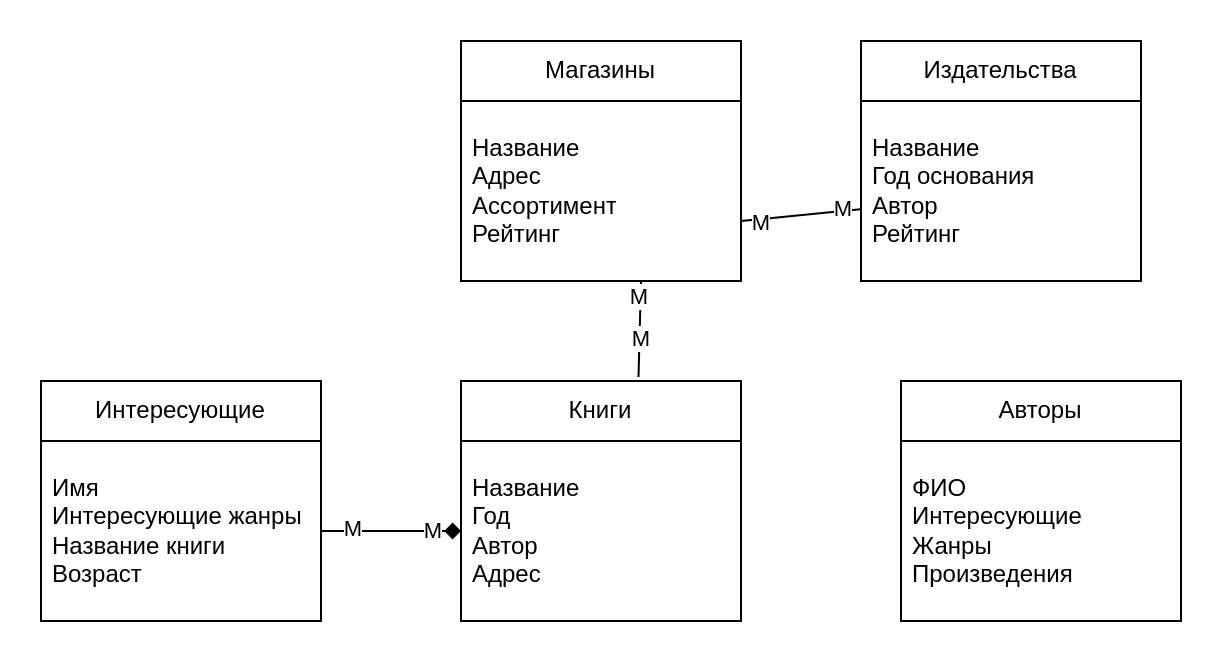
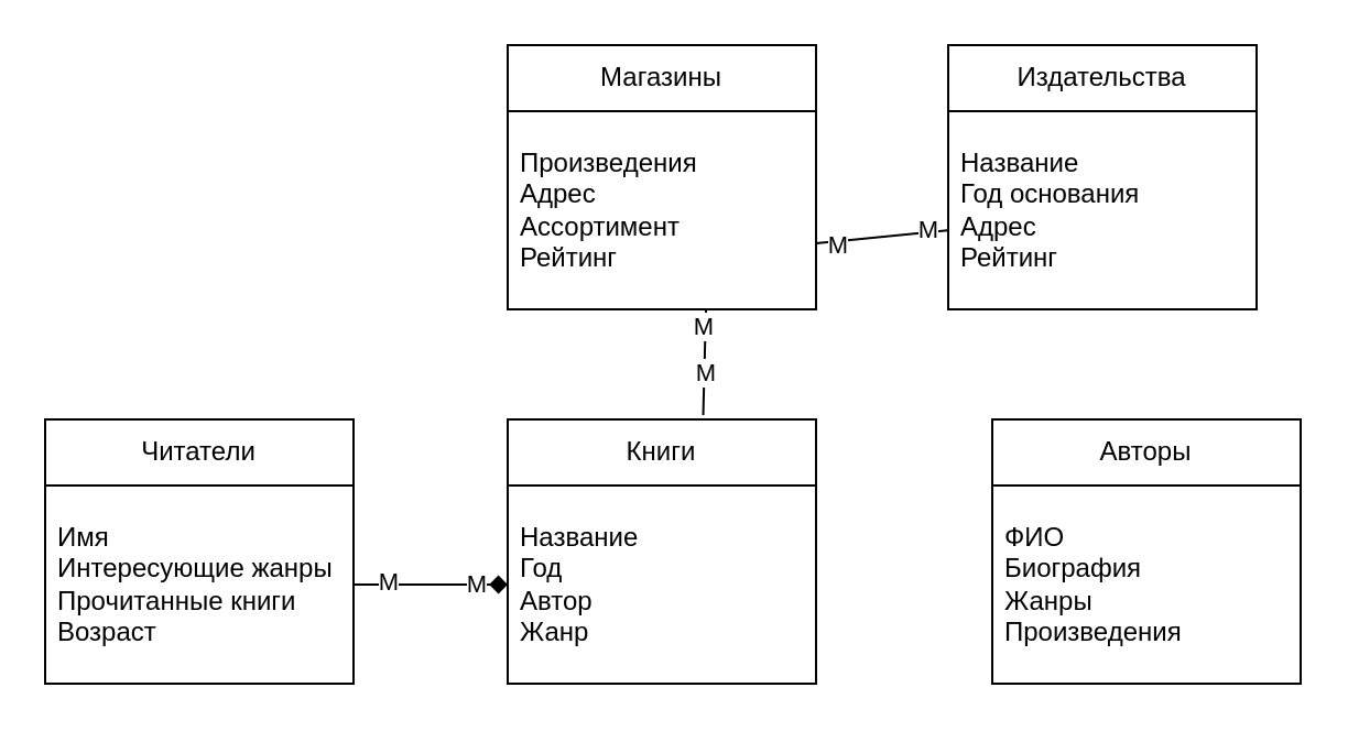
- <mxCell id="11" value="Название&lt;br&gt;Адрес&lt;br&gt;Ассортимент&lt;br&gt;Рейтинг" style="text;strokeColor=none;fillColor=none;align=left;verticalAlign=middle;spacingLeft=4;spacingRight=4;overflow=hidden;points=[[0,0.5],[1,0.5]];portConstraint=eastwest;rotatable=0;whiteSpace=wrap;html=1;" vertex="1" parent="10"><mxGeometry y="30" width="140" height="90" as="geometry" /></mxCell>
+ <mxCell id="11" value="Произведения&lt;br&gt;Адрес&lt;br&gt;Ассортимент&lt;br&gt;Рейтинг" style="text;strokeColor=none;fillColor=none;align=left;verticalAlign=middle;spacingLeft=4;spacingRight=4;overflow=hidden;points=[[0,0.5],[1,0.5]];portConstraint=eastwest;rotatable=0;whiteSpace=wrap;html=1;" vertex="1" parent="10"><mxGeometry y="30" width="140" height="90" as="geometry" /></mxCell>
- <mxCell id="3" value="Название&lt;br&gt;Год основания&lt;br&gt;Автор&lt;br&gt;Рейтинг" style="text;strokeColor=none;fillColor=none;align=left;verticalAlign=middle;spacingLeft=4;spacingRight=4;overflow=hidden;points=[[0,0.5],[1,0.5]];portConstraint=eastwest;rotatable=0;whiteSpace=wrap;html=1;" vertex="1" parent="2"><mxGeometry y="30" width="140" height="90" as="geometry" /></mxCell>
+ <mxCell id="3" value="Название&lt;br&gt;Год основания&lt;br&gt;Адрес&lt;br&gt;Рейтинг" style="text;strokeColor=none;fillColor=none;align=left;verticalAlign=middle;spacingLeft=4;spacingRight=4;overflow=hidden;points=[[0,0.5],[1,0.5]];portConstraint=eastwest;rotatable=0;whiteSpace=wrap;html=1;" vertex="1" parent="2"><mxGeometry y="30" width="140" height="90" as="geometry" /></mxCell>
- <mxCell id="4" value="Интересующие" style="swimlane;fontStyle=0;childLayout=stackLayout;horizontal=1;startSize=30;horizontalStack=0;resizeParent=1;resizeParentMax=0;resizeLast=0;collapsible=1;marginBottom=0;whiteSpace=wrap;html=1;" vertex="1" parent="1"><mxGeometry x="20" y="190" width="140" height="120" as="geometry" /></mxCell>
+ <mxCell id="4" value="Читатели" style="swimlane;fontStyle=0;childLayout=stackLayout;horizontal=1;startSize=30;horizontalStack=0;resizeParent=1;resizeParentMax=0;resizeLast=0;collapsible=1;marginBottom=0;whiteSpace=wrap;html=1;" vertex="1" parent="1"><mxGeometry x="20" y="190" width="140" height="120" as="geometry" /></mxCell>
- <mxCell id="5" value="Имя&lt;br&gt;Интересующие жанры&lt;br&gt;Название книги&lt;br&gt;Возраст" style="text;strokeColor=none;fillColor=none;align=left;verticalAlign=middle;spacingLeft=4;spacingRight=4;overflow=hidden;points=[[0,0.5],[1,0.5]];portConstraint=eastwest;rotatable=0;whiteSpace=wrap;html=1;" vertex="1" parent="4"><mxGeometry y="30" width="140" height="90" as="geometry" /></mxCell>
+ <mxCell id="5" value="Имя&lt;br&gt;Интересующие жанры&lt;br&gt;Прочитанные книги&lt;br&gt;Возраст" style="text;strokeColor=none;fillColor=none;align=left;verticalAlign=middle;spacingLeft=4;spacingRight=4;overflow=hidden;points=[[0,0.5],[1,0.5]];portConstraint=eastwest;rotatable=0;whiteSpace=wrap;html=1;" vertex="1" parent="4"><mxGeometry y="30" width="140" height="90" as="geometry" /></mxCell>
- <mxCell id="9" value="Название&lt;br&gt;Год&amp;nbsp;&lt;br&gt;Автор&lt;br&gt;Адрес" style="text;strokeColor=none;fillColor=none;align=left;verticalAlign=middle;spacingLeft=4;spacingRight=4;overflow=hidden;points=[[0,0.5],[1,0.5]];portConstraint=eastwest;rotatable=0;whiteSpace=wrap;html=1;" vertex="1" parent="8"><mxGeometry y="30" width="140" height="90" as="geometry" /></mxCell>
+ <mxCell id="9" value="Название&lt;br&gt;Год&amp;nbsp;&lt;br&gt;Автор&lt;br&gt;Жанр" style="text;strokeColor=none;fillColor=none;align=left;verticalAlign=middle;spacingLeft=4;spacingRight=4;overflow=hidden;points=[[0,0.5],[1,0.5]];portConstraint=eastwest;rotatable=0;whiteSpace=wrap;html=1;" vertex="1" parent="8"><mxGeometry y="30" width="140" height="90" as="geometry" /></mxCell>
- <mxCell id="7" value="ФИО&lt;br&gt;Интересующие&lt;br&gt;Жанры&lt;br&gt;Произведения" style="text;strokeColor=none;fillColor=none;align=left;verticalAlign=middle;spacingLeft=4;spacingRight=4;overflow=hidden;points=[[0,0.5],[1,0.5]];portConstraint=eastwest;rotatable=0;whiteSpace=wrap;html=1;" vertex="1" parent="6"><mxGeometry y="30" width="140" height="90" as="geometry" /></mxCell>
+ <mxCell id="7" value="ФИО&lt;br&gt;Биография&lt;br&gt;Жанры&lt;br&gt;Произведения" style="text;strokeColor=none;fillColor=none;align=left;verticalAlign=middle;spacingLeft=4;spacingRight=4;overflow=hidden;points=[[0,0.5],[1,0.5]];portConstraint=eastwest;rotatable=0;whiteSpace=wrap;html=1;" vertex="1" parent="6"><mxGeometry y="30" width="140" height="90" as="geometry" /></mxCell>
